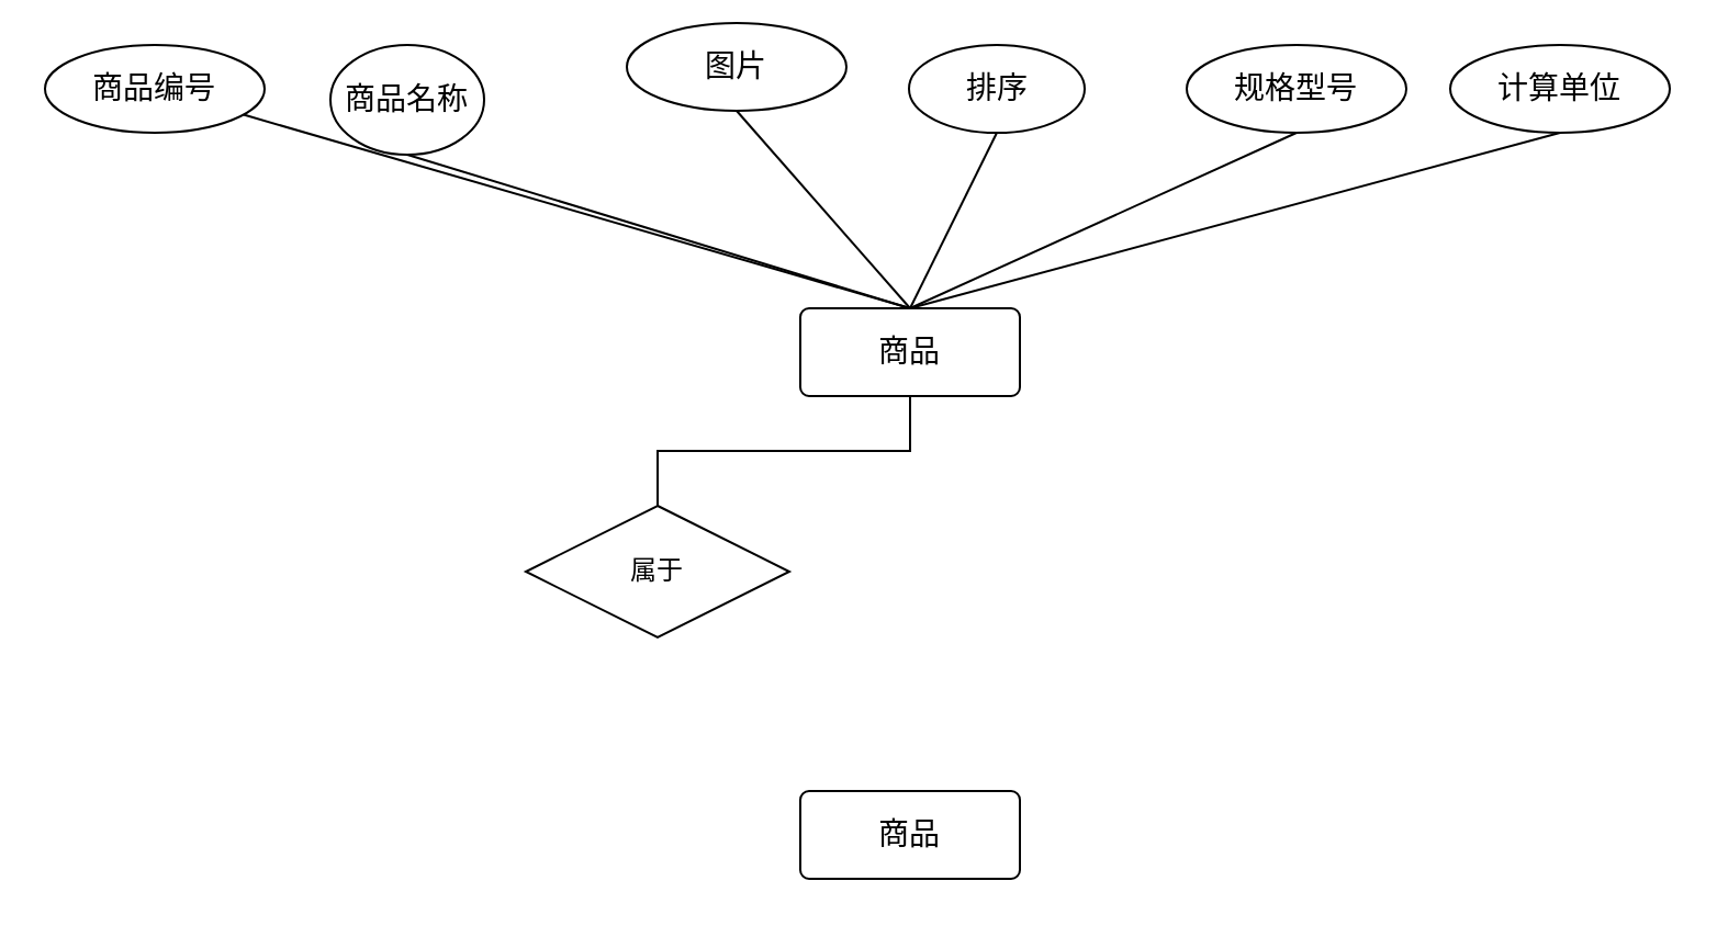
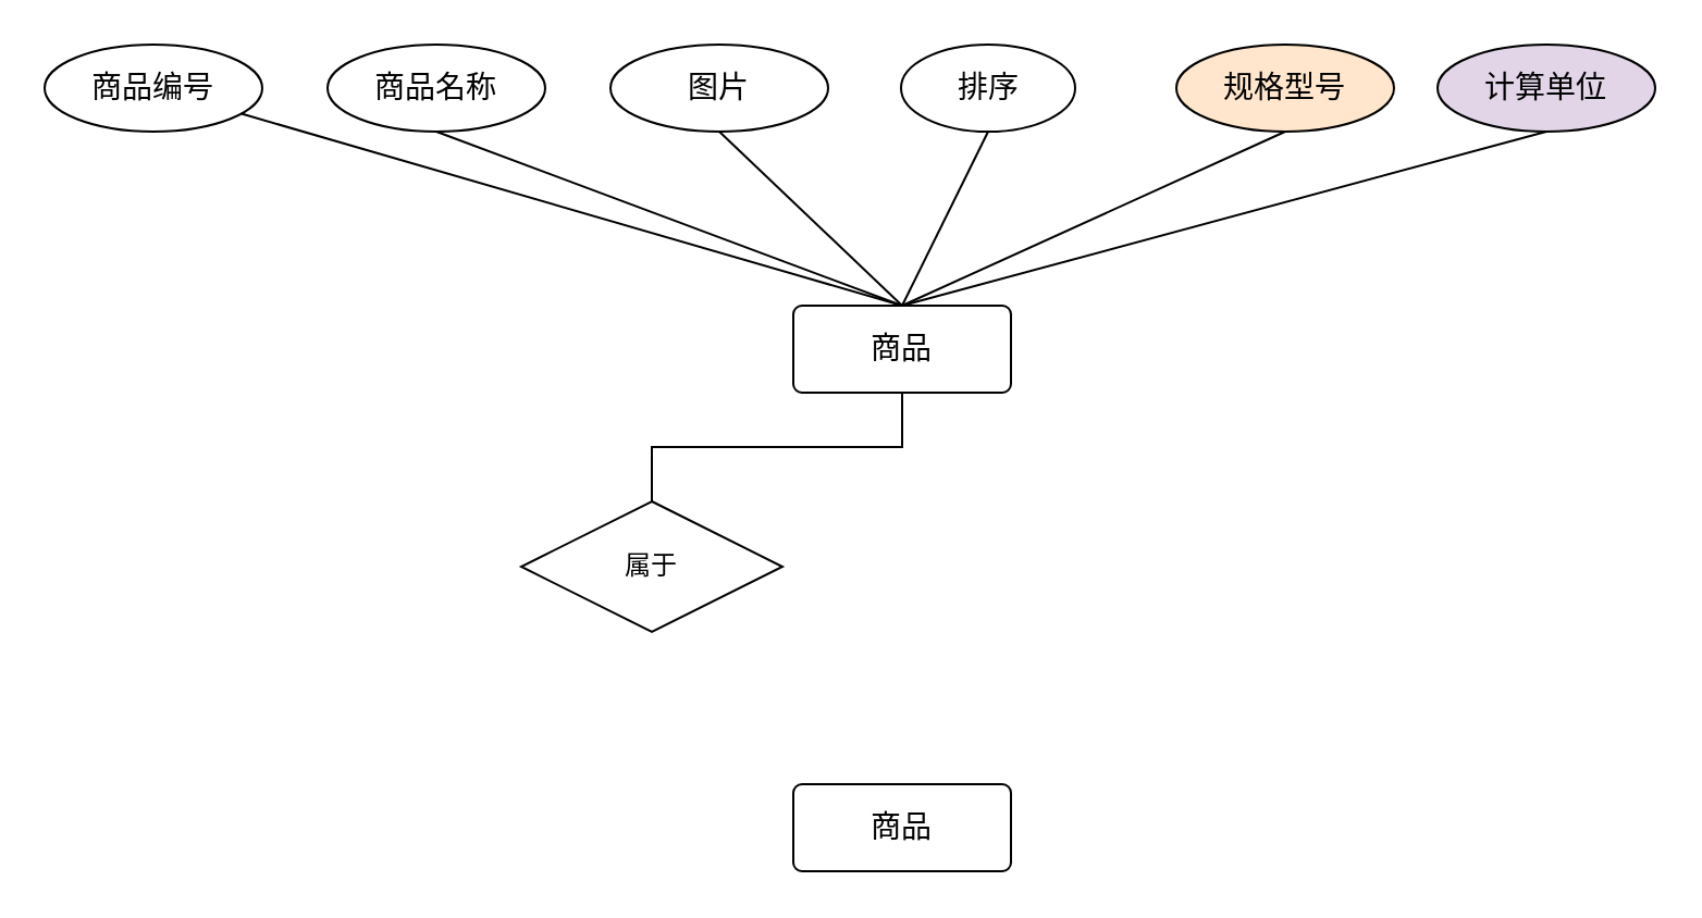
- <mxCell id="12" value="&lt;font style=&quot;font-size: 14px&quot;&gt;图片&lt;/font&gt;" style="ellipse;whiteSpace=wrap;html=1;align=center;" parent="1" vertex="1"><mxGeometry x="285" y="10" width="100" height="40" as="geometry" /></mxCell>
+ <mxCell id="12" value="&lt;font style=&quot;font-size: 14px&quot;&gt;图片&lt;/font&gt;" style="ellipse;whiteSpace=wrap;html=1;align=center;" parent="1" vertex="1"><mxGeometry x="280" y="20" width="100" height="40" as="geometry" /></mxCell>
- <mxCell id="14" value="&lt;font style=&quot;font-size: 14px&quot;&gt;规格型号&lt;/font&gt;" style="ellipse;whiteSpace=wrap;html=1;align=center;" parent="1" vertex="1"><mxGeometry x="540" y="20" width="100" height="40" as="geometry" /></mxCell>
+ <mxCell id="14" value="&lt;font style=&quot;font-size: 14px&quot;&gt;规格型号&lt;/font&gt;" style="ellipse;whiteSpace=wrap;html=1;align=center;fillColor=#ffe6cc;" parent="1" vertex="1"><mxGeometry x="540" y="20" width="100" height="40" as="geometry" /></mxCell>
- <mxCell id="15" value="&lt;font style=&quot;font-size: 14px&quot;&gt;计算单位&lt;/font&gt;" style="ellipse;whiteSpace=wrap;html=1;align=center;" parent="1" vertex="1"><mxGeometry x="660" y="20" width="100" height="40" as="geometry" /></mxCell>
+ <mxCell id="15" value="&lt;font style=&quot;font-size: 14px&quot;&gt;计算单位&lt;/font&gt;" style="ellipse;whiteSpace=wrap;html=1;align=center;fillColor=#e1d5e7;" parent="1" vertex="1"><mxGeometry x="660" y="20" width="100" height="40" as="geometry" /></mxCell>
- <mxCell id="11" value="&lt;font style=&quot;font-size: 14px&quot;&gt;商品名称&lt;/font&gt;" style="ellipse;whiteSpace=wrap;html=1;align=center;" parent="1" vertex="1"><mxGeometry x="150" y="20" width="70" height="50" as="geometry" /></mxCell>
+ <mxCell id="11" value="&lt;font style=&quot;font-size: 14px&quot;&gt;商品名称&lt;/font&gt;" style="ellipse;whiteSpace=wrap;html=1;align=center;" parent="1" vertex="1"><mxGeometry x="150" y="20" width="100" height="40" as="geometry" /></mxCell>
